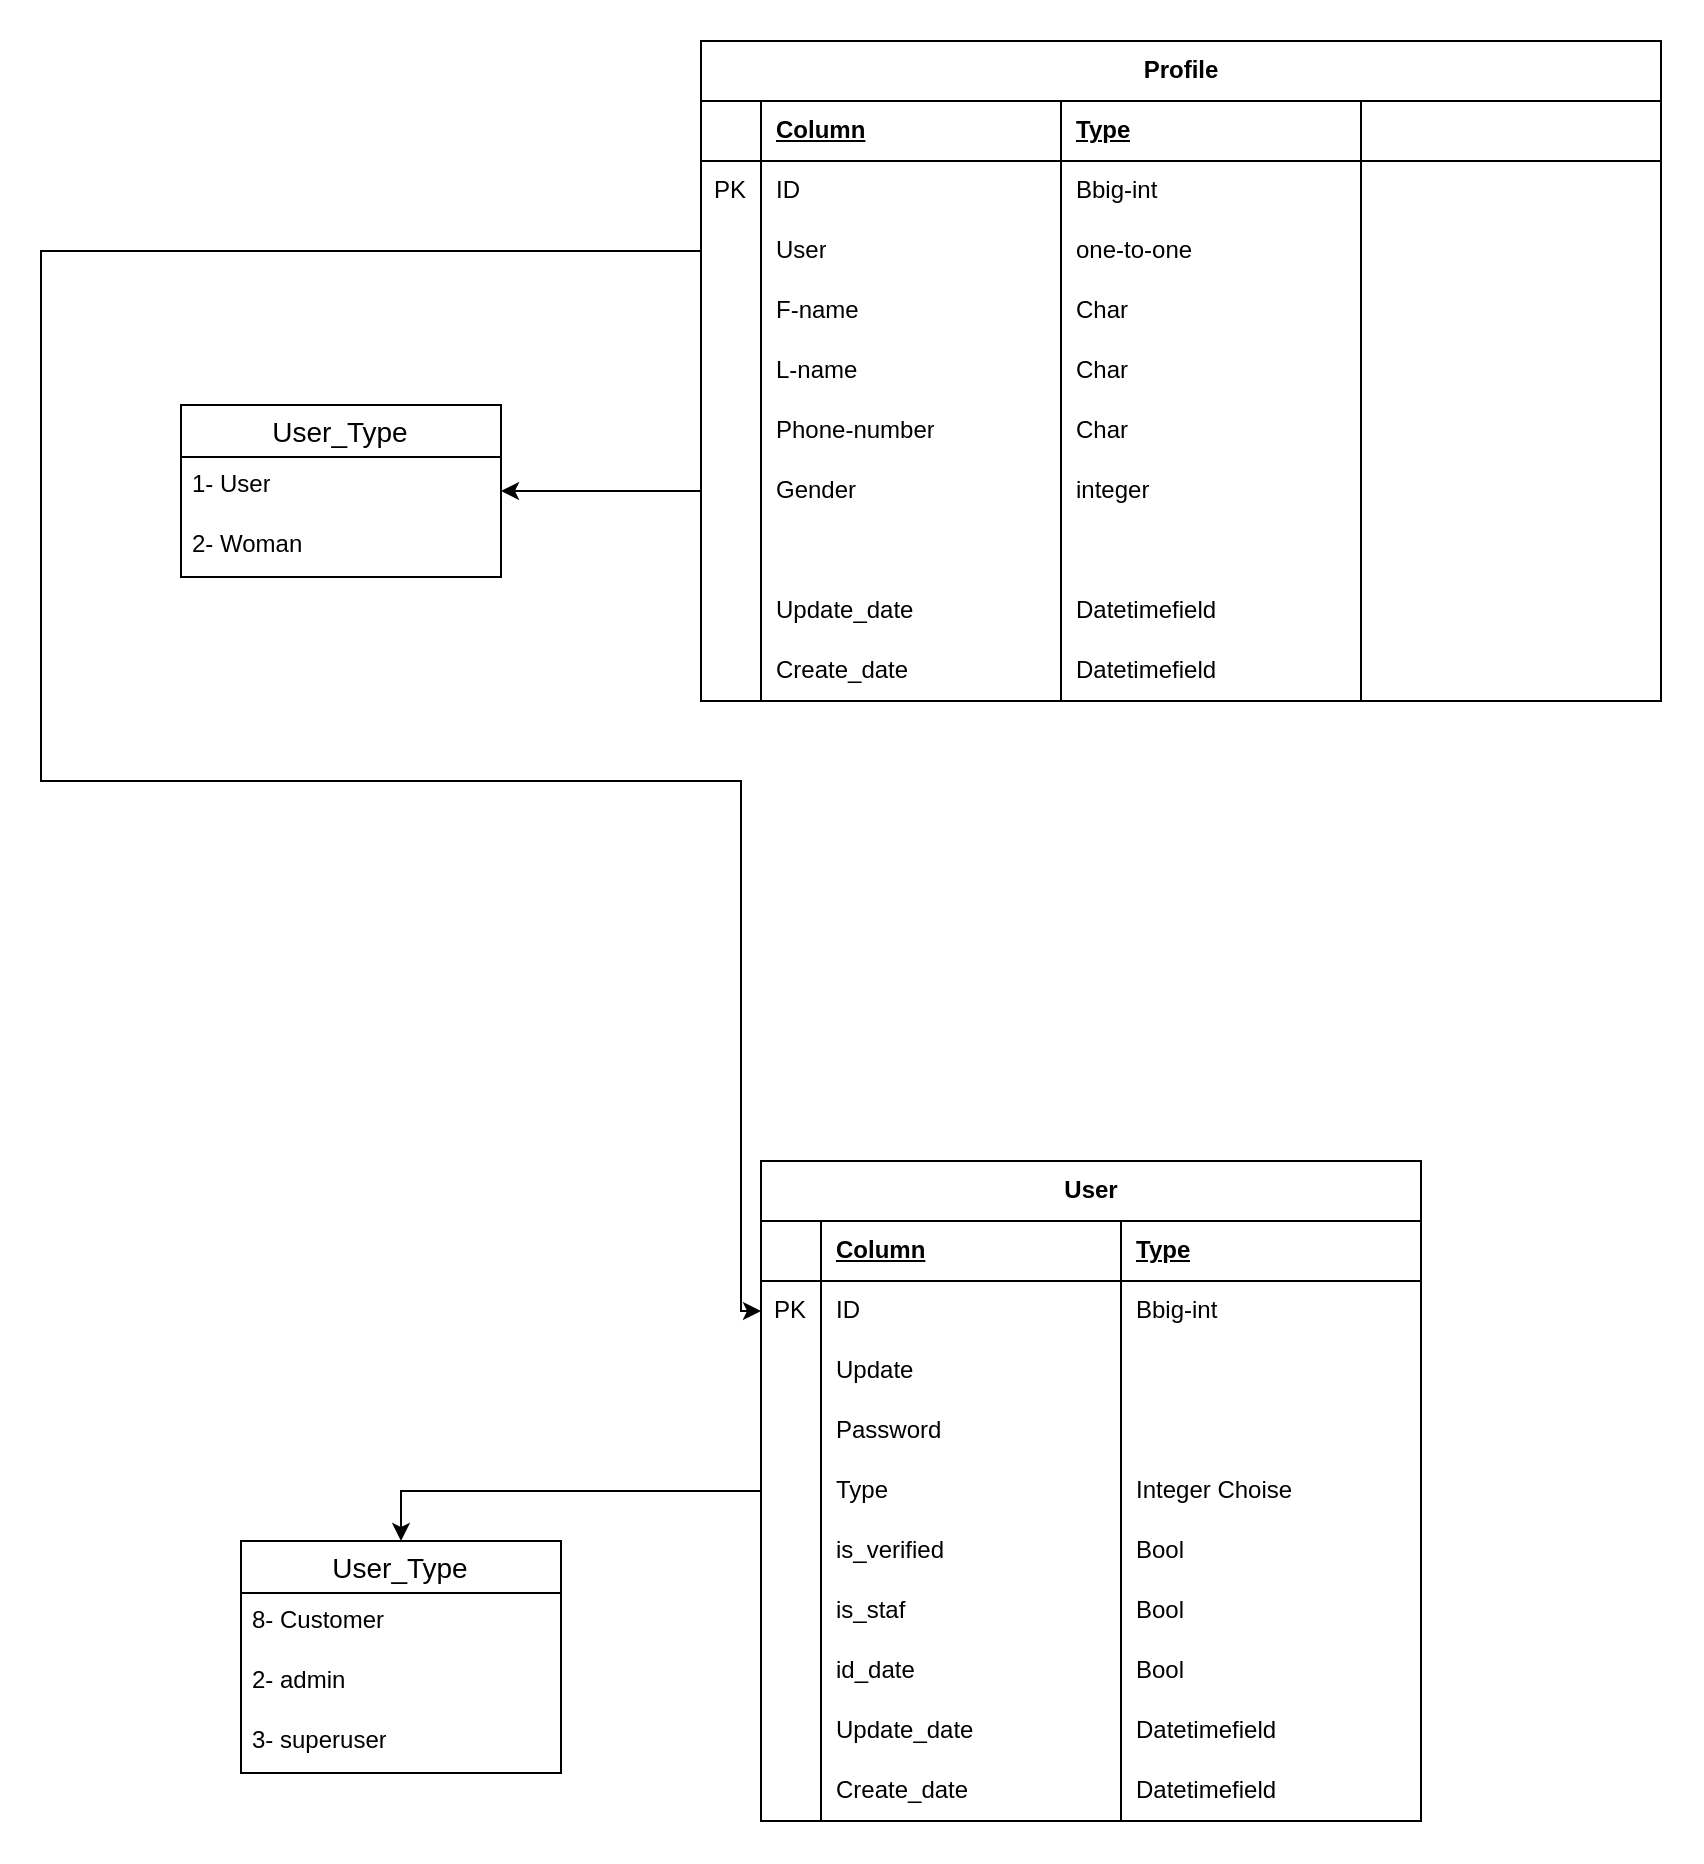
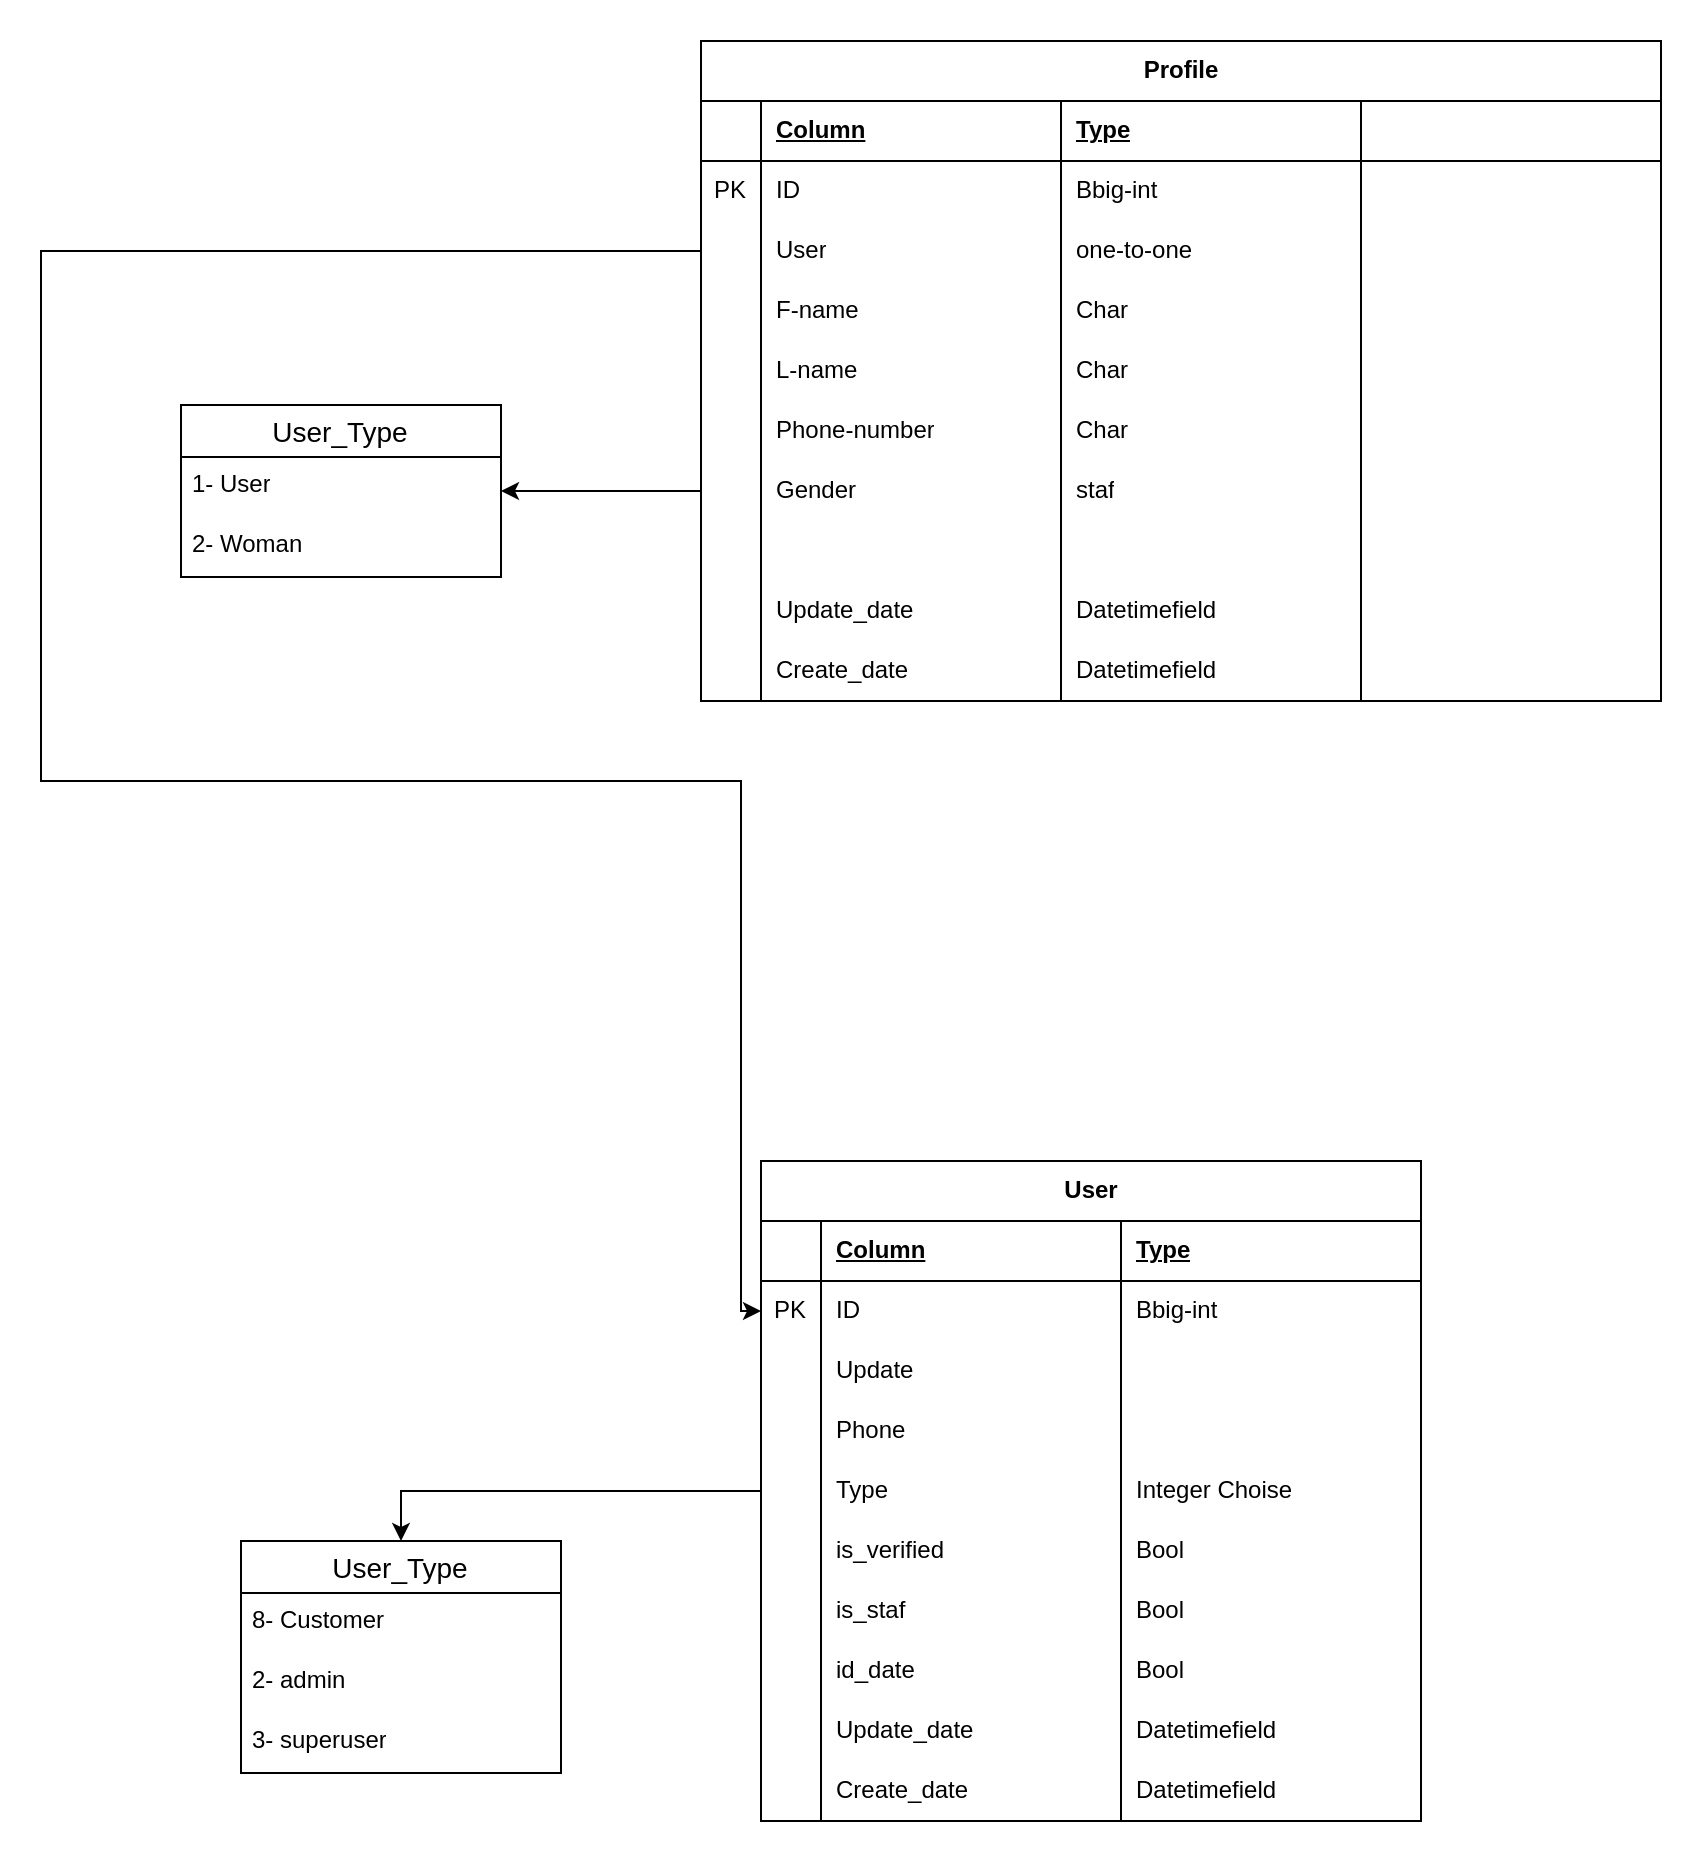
- <mxCell id="77" value="integer" style="shape=partialRectangle;connectable=0;fillColor=none;top=0;left=0;bottom=0;right=0;align=left;spacingLeft=6;overflow=hidden;whiteSpace=wrap;html=1;" vertex="1" parent="74"><mxGeometry x="180" width="150" height="30" as="geometry"><mxRectangle width="150" height="30" as="alternateBounds" /></mxGeometry></mxCell>
+ <mxCell id="77" value="staf" style="shape=partialRectangle;connectable=0;fillColor=none;top=0;left=0;bottom=0;right=0;align=left;spacingLeft=6;overflow=hidden;whiteSpace=wrap;html=1;" vertex="1" parent="74"><mxGeometry x="180" width="150" height="30" as="geometry"><mxRectangle width="150" height="30" as="alternateBounds" /></mxGeometry></mxCell>
- <mxCell id="17" value="Password" style="shape=partialRectangle;connectable=0;fillColor=none;top=0;left=0;bottom=0;right=0;align=left;spacingLeft=6;overflow=hidden;whiteSpace=wrap;html=1;" vertex="1" parent="15"><mxGeometry x="30" width="150" height="30" as="geometry"><mxRectangle width="150" height="30" as="alternateBounds" /></mxGeometry></mxCell>
+ <mxCell id="17" value="Phone" style="shape=partialRectangle;connectable=0;fillColor=none;top=0;left=0;bottom=0;right=0;align=left;spacingLeft=6;overflow=hidden;whiteSpace=wrap;html=1;" vertex="1" parent="15"><mxGeometry x="30" width="150" height="30" as="geometry"><mxRectangle width="150" height="30" as="alternateBounds" /></mxGeometry></mxCell>
